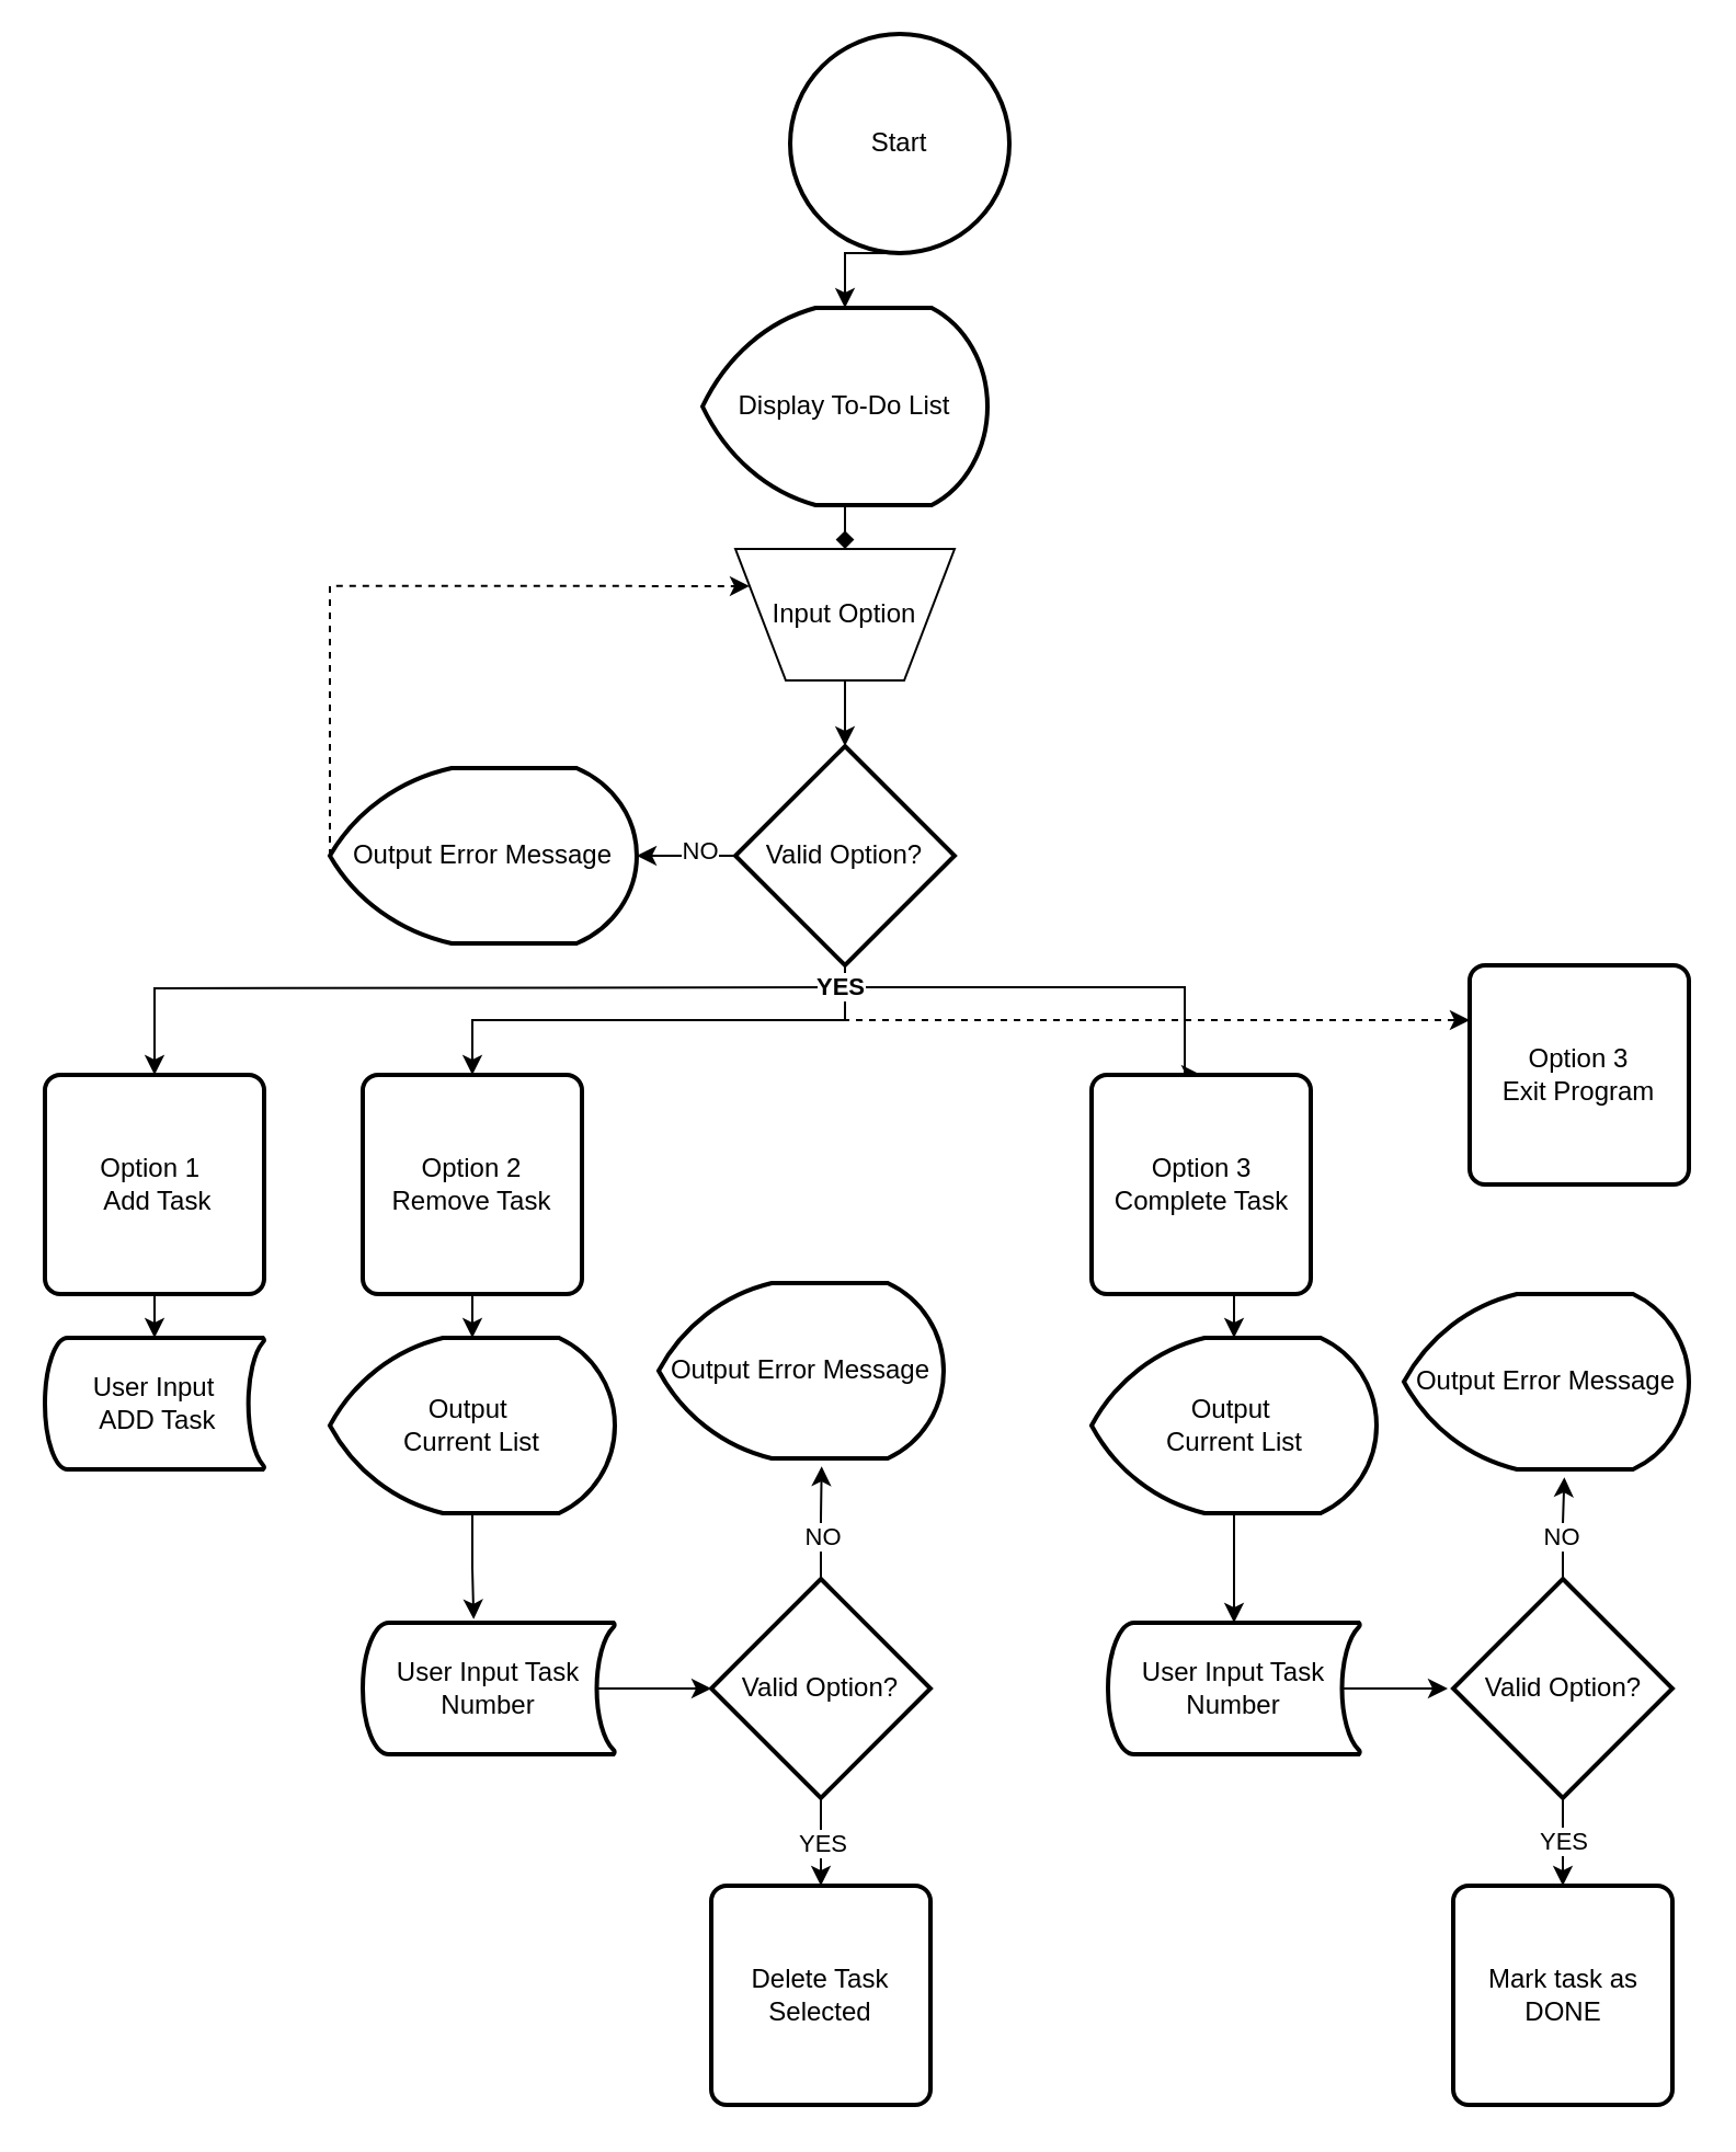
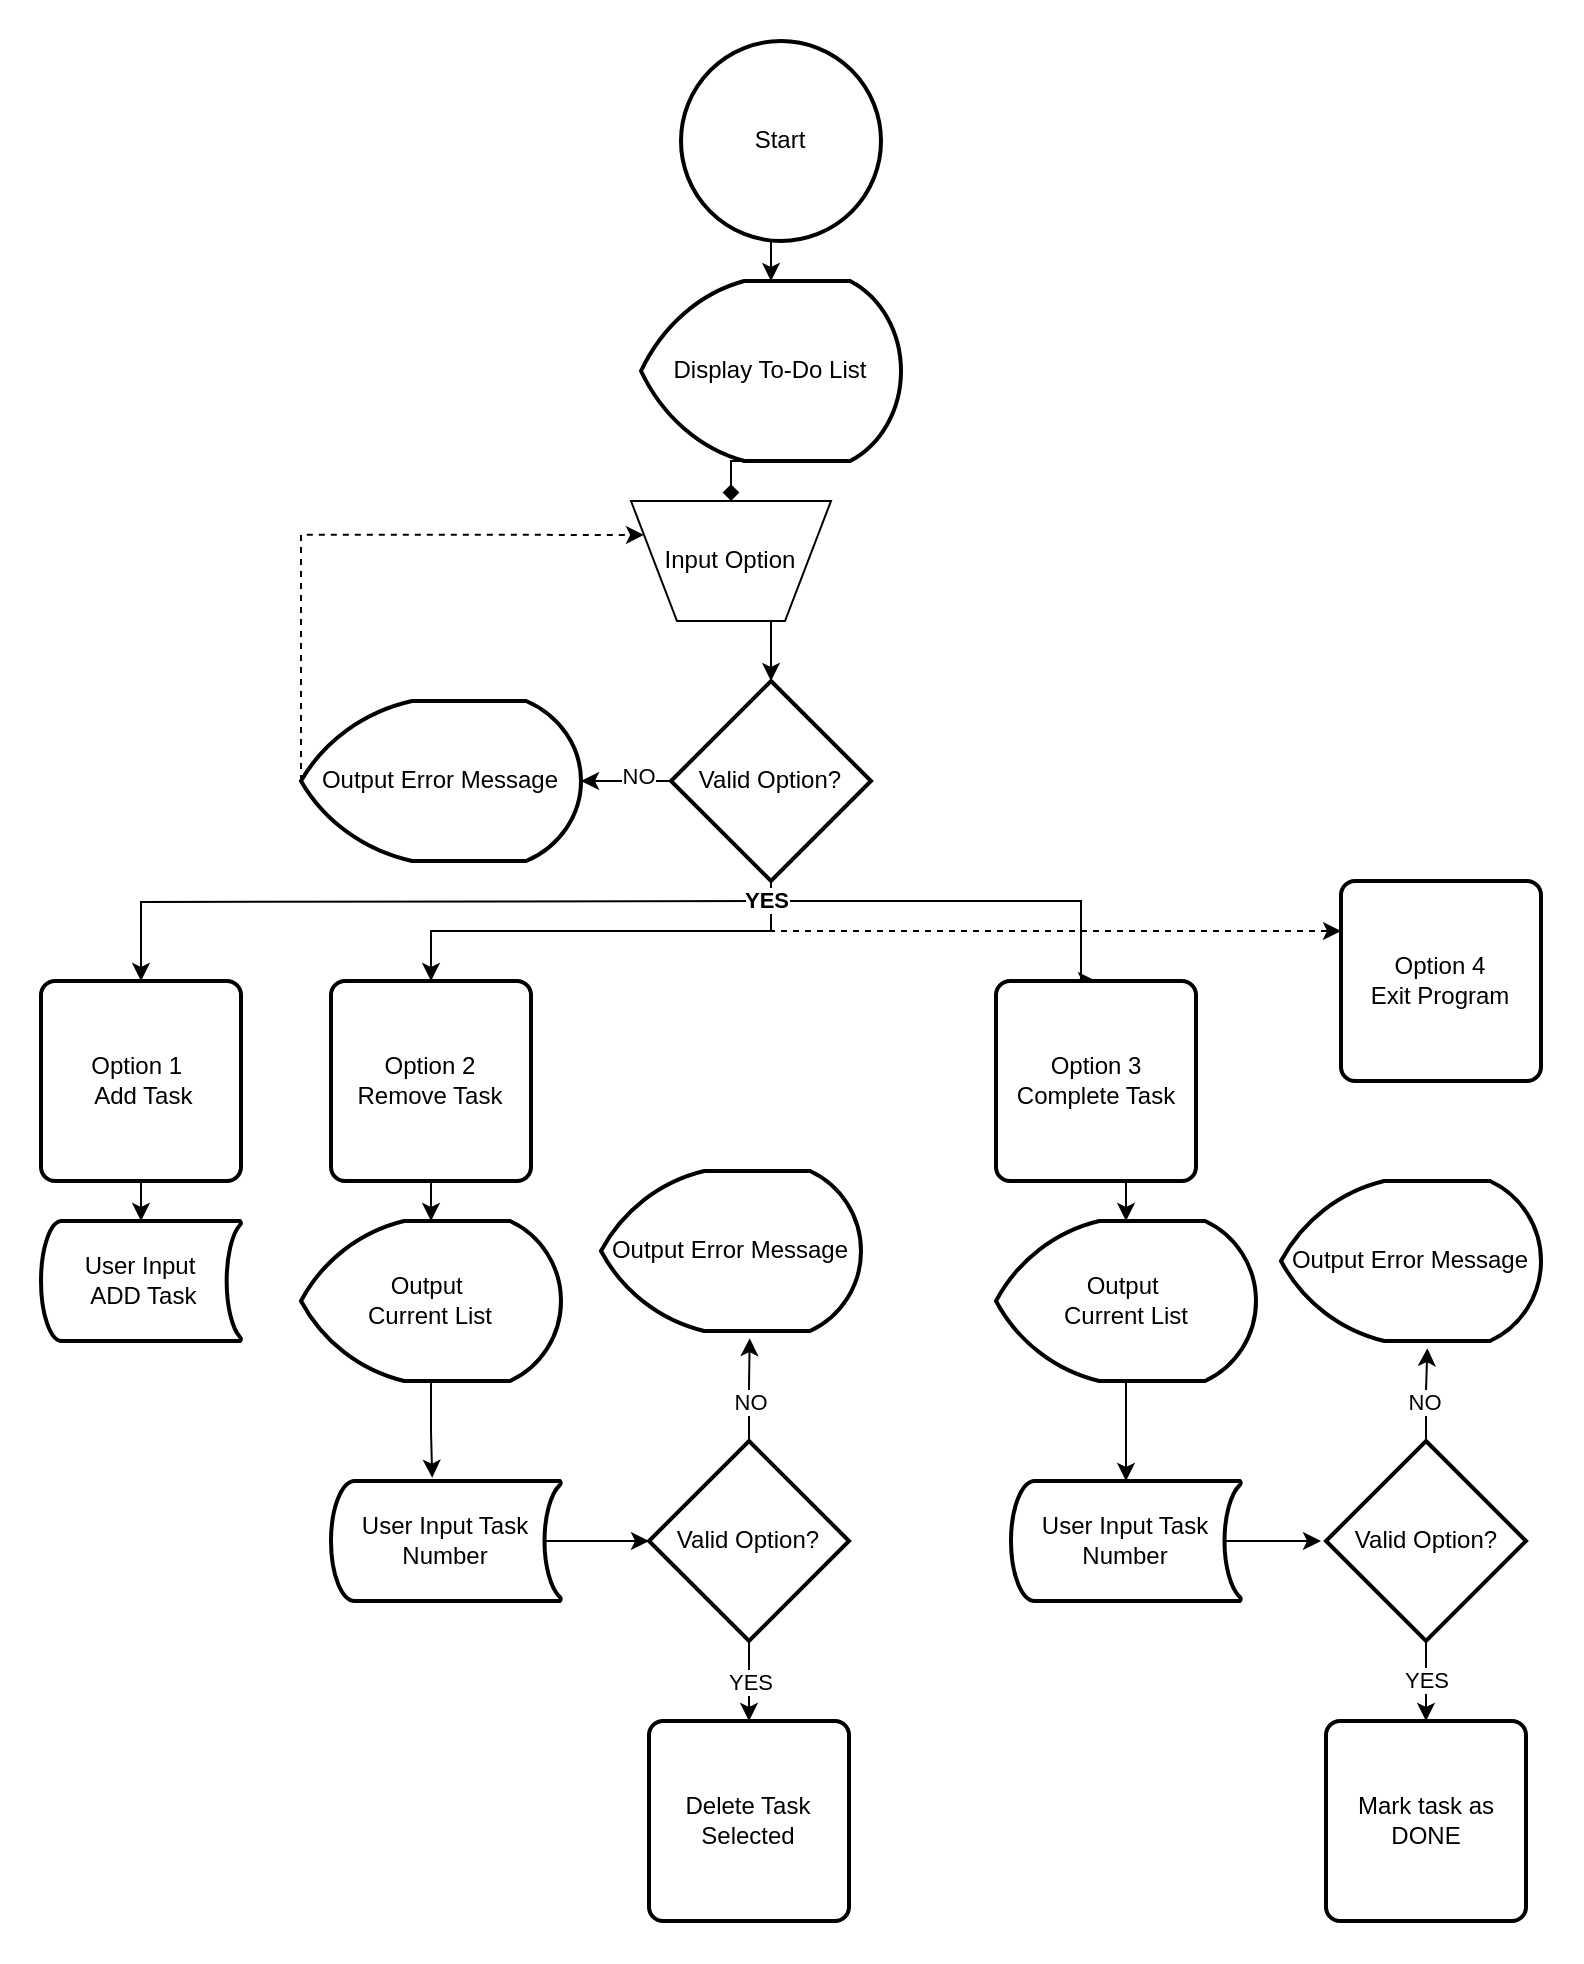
- <mxCell id="2" value="Start" style="strokeWidth=2;html=1;shape=mxgraph.flowchart.start_2;whiteSpace=wrap;" vertex="1" parent="1"><mxGeometry x="360" y="15" width="100" height="100" as="geometry" /></mxCell>
+ <mxCell id="2" value="Start" style="strokeWidth=2;html=1;shape=mxgraph.flowchart.start_2;whiteSpace=wrap;" vertex="1" parent="1"><mxGeometry x="340" y="20" width="100" height="100" as="geometry" /></mxCell>
- <mxCell id="9" value="Input Option" style="verticalLabelPosition=middle;verticalAlign=middle;html=1;shape=trapezoid;perimeter=trapezoidPerimeter;whiteSpace=wrap;size=0.23;arcSize=10;flipV=1;labelPosition=center;align=center;" vertex="1" parent="1"><mxGeometry x="335" y="250" width="100" height="60" as="geometry" /></mxCell>
+ <mxCell id="9" value="Input Option" style="verticalLabelPosition=middle;verticalAlign=middle;html=1;shape=trapezoid;perimeter=trapezoidPerimeter;whiteSpace=wrap;size=0.23;arcSize=10;flipV=1;labelPosition=center;align=center;" vertex="1" parent="1"><mxGeometry x="315" y="250" width="100" height="60" as="geometry" /></mxCell>
- <mxCell id="46" value="&lt;div&gt;&lt;span style=&quot;background-color: transparent; color: light-dark(rgb(0, 0, 0), rgb(255, 255, 255));&quot;&gt;Option 3&lt;/span&gt;&lt;/div&gt;&lt;div&gt;&lt;span style=&quot;background-color: transparent; color: light-dark(rgb(0, 0, 0), rgb(255, 255, 255));&quot;&gt;Exit Program&lt;/span&gt;&lt;/div&gt;" style="rounded=1;whiteSpace=wrap;html=1;absoluteArcSize=1;arcSize=14;strokeWidth=2;" vertex="1" parent="1"><mxGeometry x="670" y="440" width="100" height="100" as="geometry" /></mxCell>
+ <mxCell id="46" value="&lt;div&gt;&lt;span style=&quot;background-color: transparent; color: light-dark(rgb(0, 0, 0), rgb(255, 255, 255));&quot;&gt;Option 4&lt;/span&gt;&lt;/div&gt;&lt;div&gt;&lt;span style=&quot;background-color: transparent; color: light-dark(rgb(0, 0, 0), rgb(255, 255, 255));&quot;&gt;Exit Program&lt;/span&gt;&lt;/div&gt;" style="rounded=1;whiteSpace=wrap;html=1;absoluteArcSize=1;arcSize=14;strokeWidth=2;" vertex="1" parent="1"><mxGeometry x="670" y="440" width="100" height="100" as="geometry" /></mxCell>
